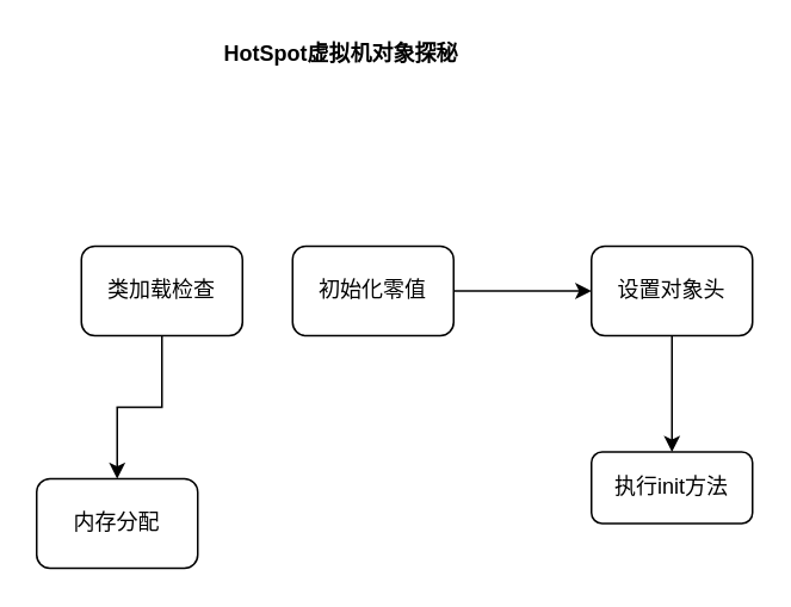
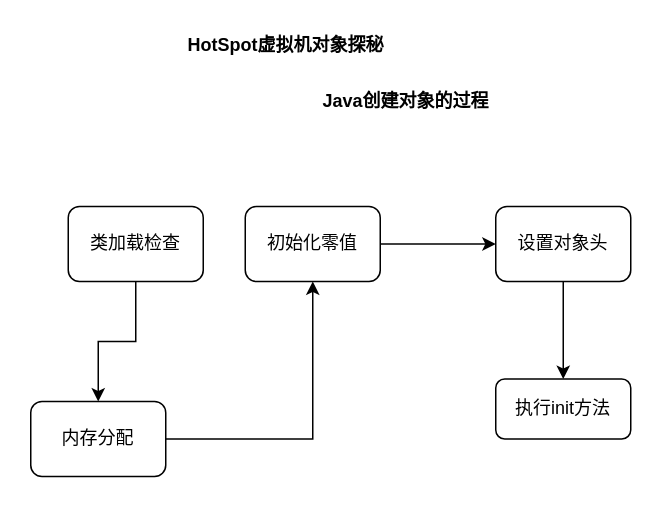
+ <mxCell id="3" value="&lt;b&gt;Java创建对象的过程&lt;/b&gt;" style="text;html=1;resizable=0;points=[];autosize=1;align=left;verticalAlign=top;spacingTop=-4;" vertex="1" parent="1"><mxGeometry x="213" y="57" width="130" height="20" as="geometry" /></mxCell>
+ <mxCell id="6" value="" style="edgeStyle=orthogonalEdgeStyle;rounded=0;orthogonalLoop=1;jettySize=auto;html=1;" edge="1" parent="1" source="7" target="9"><mxGeometry relative="1" as="geometry" /></mxCell>
